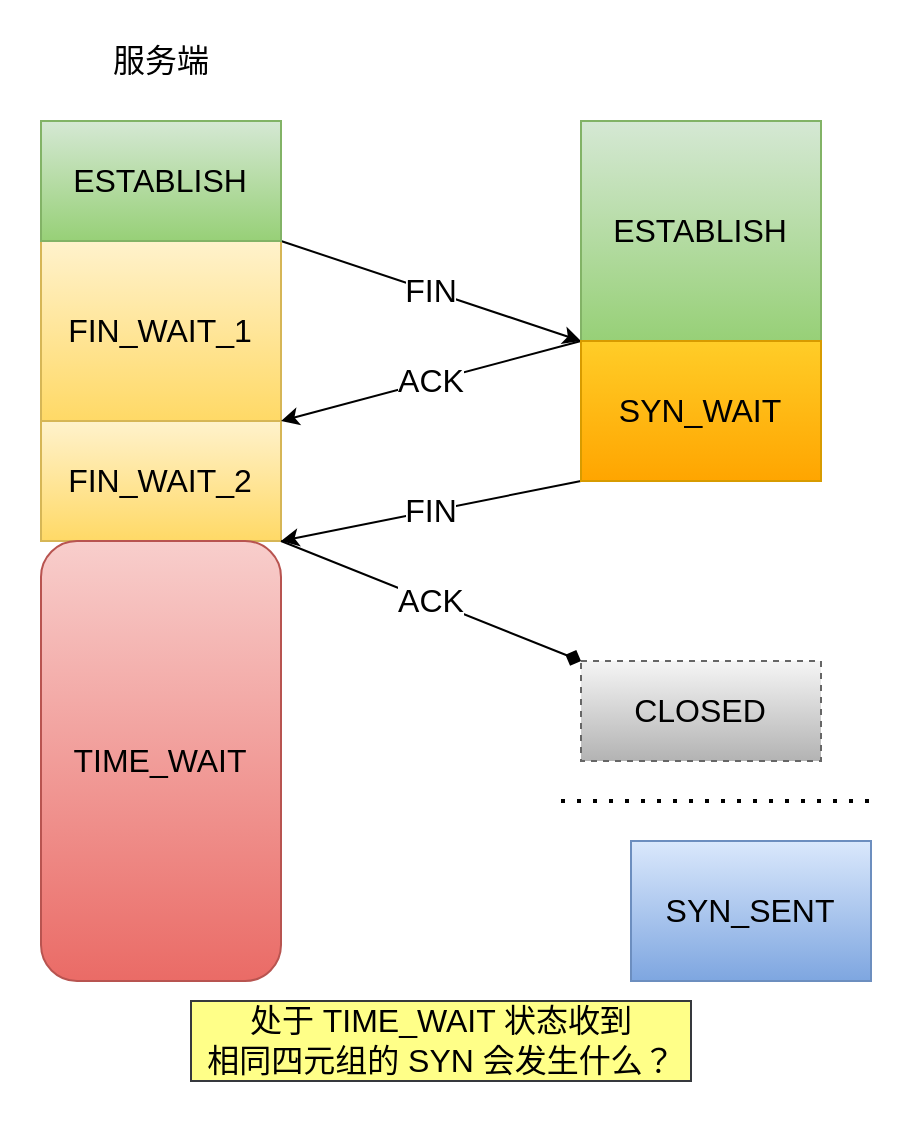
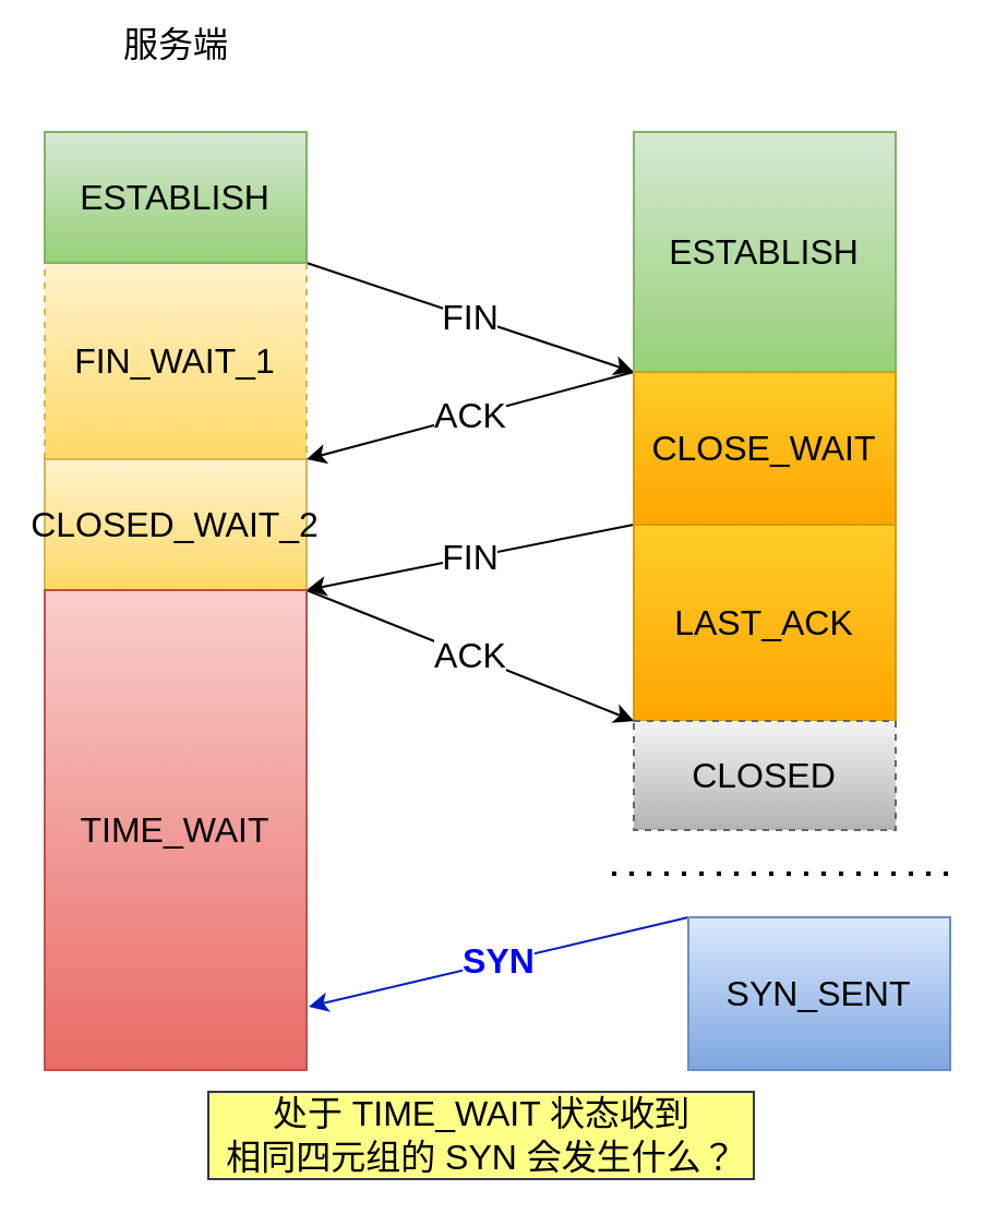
- <mxCell id="16" value="服务端" style="text;html=1;align=center;verticalAlign=middle;resizable=0;points=[];autosize=1;strokeColor=none;fillColor=none;fontSize=16;" vertex="1" parent="1"><mxGeometry x="50" y="20" width="60" height="20" as="geometry" /></mxCell>
+ <mxCell id="16" value="服务端" style="text;html=1;align=center;verticalAlign=middle;resizable=0;points=[];autosize=1;strokeColor=none;fillColor=none;fontSize=16;" vertex="1" parent="1"><mxGeometry x="50" y="10" width="60" height="20" as="geometry" /></mxCell>
- <mxCell id="3" value="&lt;span style=&quot;font-size: 16px;&quot;&gt;FIN_WAIT_1&lt;/span&gt;" style="rounded=0;whiteSpace=wrap;html=1;fontSize=16;fillColor=#fff2cc;gradientColor=#ffd966;strokeColor=#d6b656;" vertex="1" parent="1"><mxGeometry x="20" y="120" width="120" height="90" as="geometry" /></mxCell>
+ <mxCell id="3" value="&lt;span style=&quot;font-size: 16px;&quot;&gt;FIN_WAIT_1&lt;/span&gt;" style="rounded=0;whiteSpace=wrap;html=1;fontSize=16;fillColor=#fff2cc;gradientColor=#ffd966;strokeColor=#d6b656;dashed=1;" vertex="1" parent="1"><mxGeometry x="20" y="120" width="120" height="90" as="geometry" /></mxCell>
- <mxCell id="9" value="SYN_WAIT" style="rounded=0;whiteSpace=wrap;html=1;fontSize=16;fillColor=#ffcd28;gradientColor=#ffa500;strokeColor=#d79b00;" vertex="1" parent="1"><mxGeometry x="290" y="170" width="120" height="70" as="geometry" /></mxCell>
+ <mxCell id="9" value="CLOSE_WAIT" style="rounded=0;whiteSpace=wrap;html=1;fontSize=16;fillColor=#ffcd28;gradientColor=#ffa500;strokeColor=#d79b00;" vertex="1" parent="1"><mxGeometry x="290" y="170" width="120" height="70" as="geometry" /></mxCell>
- <mxCell id="4" value="&lt;span style=&quot;font-size: 16px;&quot;&gt;FIN_WAIT_2&lt;/span&gt;" style="rounded=0;whiteSpace=wrap;html=1;fontSize=16;fillColor=#fff2cc;gradientColor=#ffd966;strokeColor=#d6b656;" vertex="1" parent="1"><mxGeometry x="20" y="210" width="120" height="60" as="geometry" /></mxCell>
+ <mxCell id="4" value="&lt;span style=&quot;font-size: 16px;&quot;&gt;CLOSED_WAIT_2&lt;/span&gt;" style="rounded=0;whiteSpace=wrap;html=1;fontSize=16;fillColor=#fff2cc;gradientColor=#ffd966;strokeColor=#d6b656;" vertex="1" parent="1"><mxGeometry x="20" y="210" width="120" height="60" as="geometry" /></mxCell>
+ <mxCell id="10" value="LAST_ACK" style="rounded=0;whiteSpace=wrap;html=1;fontSize=16;fillColor=#ffcd28;gradientColor=#ffa500;strokeColor=#d79b00;" vertex="1" parent="1"><mxGeometry x="290" y="240" width="120" height="90" as="geometry" /></mxCell>
- <mxCell id="12" value="ACK" style="edgeStyle=none;rounded=0;orthogonalLoop=1;jettySize=auto;html=1;entryX=0;entryY=0;entryDx=0;entryDy=0;exitX=1;exitY=0;exitDx=0;exitDy=0;fontSize=16;endArrow=diamond;" edge="1" parent="1" source="13" target="11"><mxGeometry relative="1" as="geometry" /></mxCell>
+ <mxCell id="12" value="ACK" style="edgeStyle=none;rounded=0;orthogonalLoop=1;jettySize=auto;html=1;entryX=0;entryY=0;entryDx=0;entryDy=0;exitX=1;exitY=0;exitDx=0;exitDy=0;fontSize=16;" edge="1" parent="1" source="13" target="11"><mxGeometry relative="1" as="geometry" /></mxCell>
- <mxCell id="13" value="&lt;span style=&quot;font-size: 16px;&quot;&gt;TIME_WAIT&lt;/span&gt;" style="whiteSpace=wrap;html=1;fontSize=16;fillColor=#f8cecc;gradientColor=#ea6b66;strokeColor=#b85450;rounded=1;" vertex="1" parent="1"><mxGeometry x="20" y="270" width="120" height="220" as="geometry" /></mxCell>
+ <mxCell id="13" value="&lt;span style=&quot;font-size: 16px;&quot;&gt;TIME_WAIT&lt;/span&gt;" style="rounded=0;whiteSpace=wrap;html=1;fontSize=16;fillColor=#f8cecc;gradientColor=#ea6b66;strokeColor=#b85450;" vertex="1" parent="1"><mxGeometry x="20" y="270" width="120" height="220" as="geometry" /></mxCell>
+ <mxCell id="14" value="SYN" style="edgeStyle=none;rounded=0;orthogonalLoop=1;jettySize=auto;html=1;entryX=1.008;entryY=0.868;entryDx=0;entryDy=0;exitX=0;exitY=0;exitDx=0;exitDy=0;entryPerimeter=0;fontSize=16;fillColor=#0050ef;strokeColor=#001DBC;fontStyle=1;fontColor=#0000FF;" edge="1" parent="1" source="15" target="13"><mxGeometry relative="1" as="geometry" /></mxCell>
